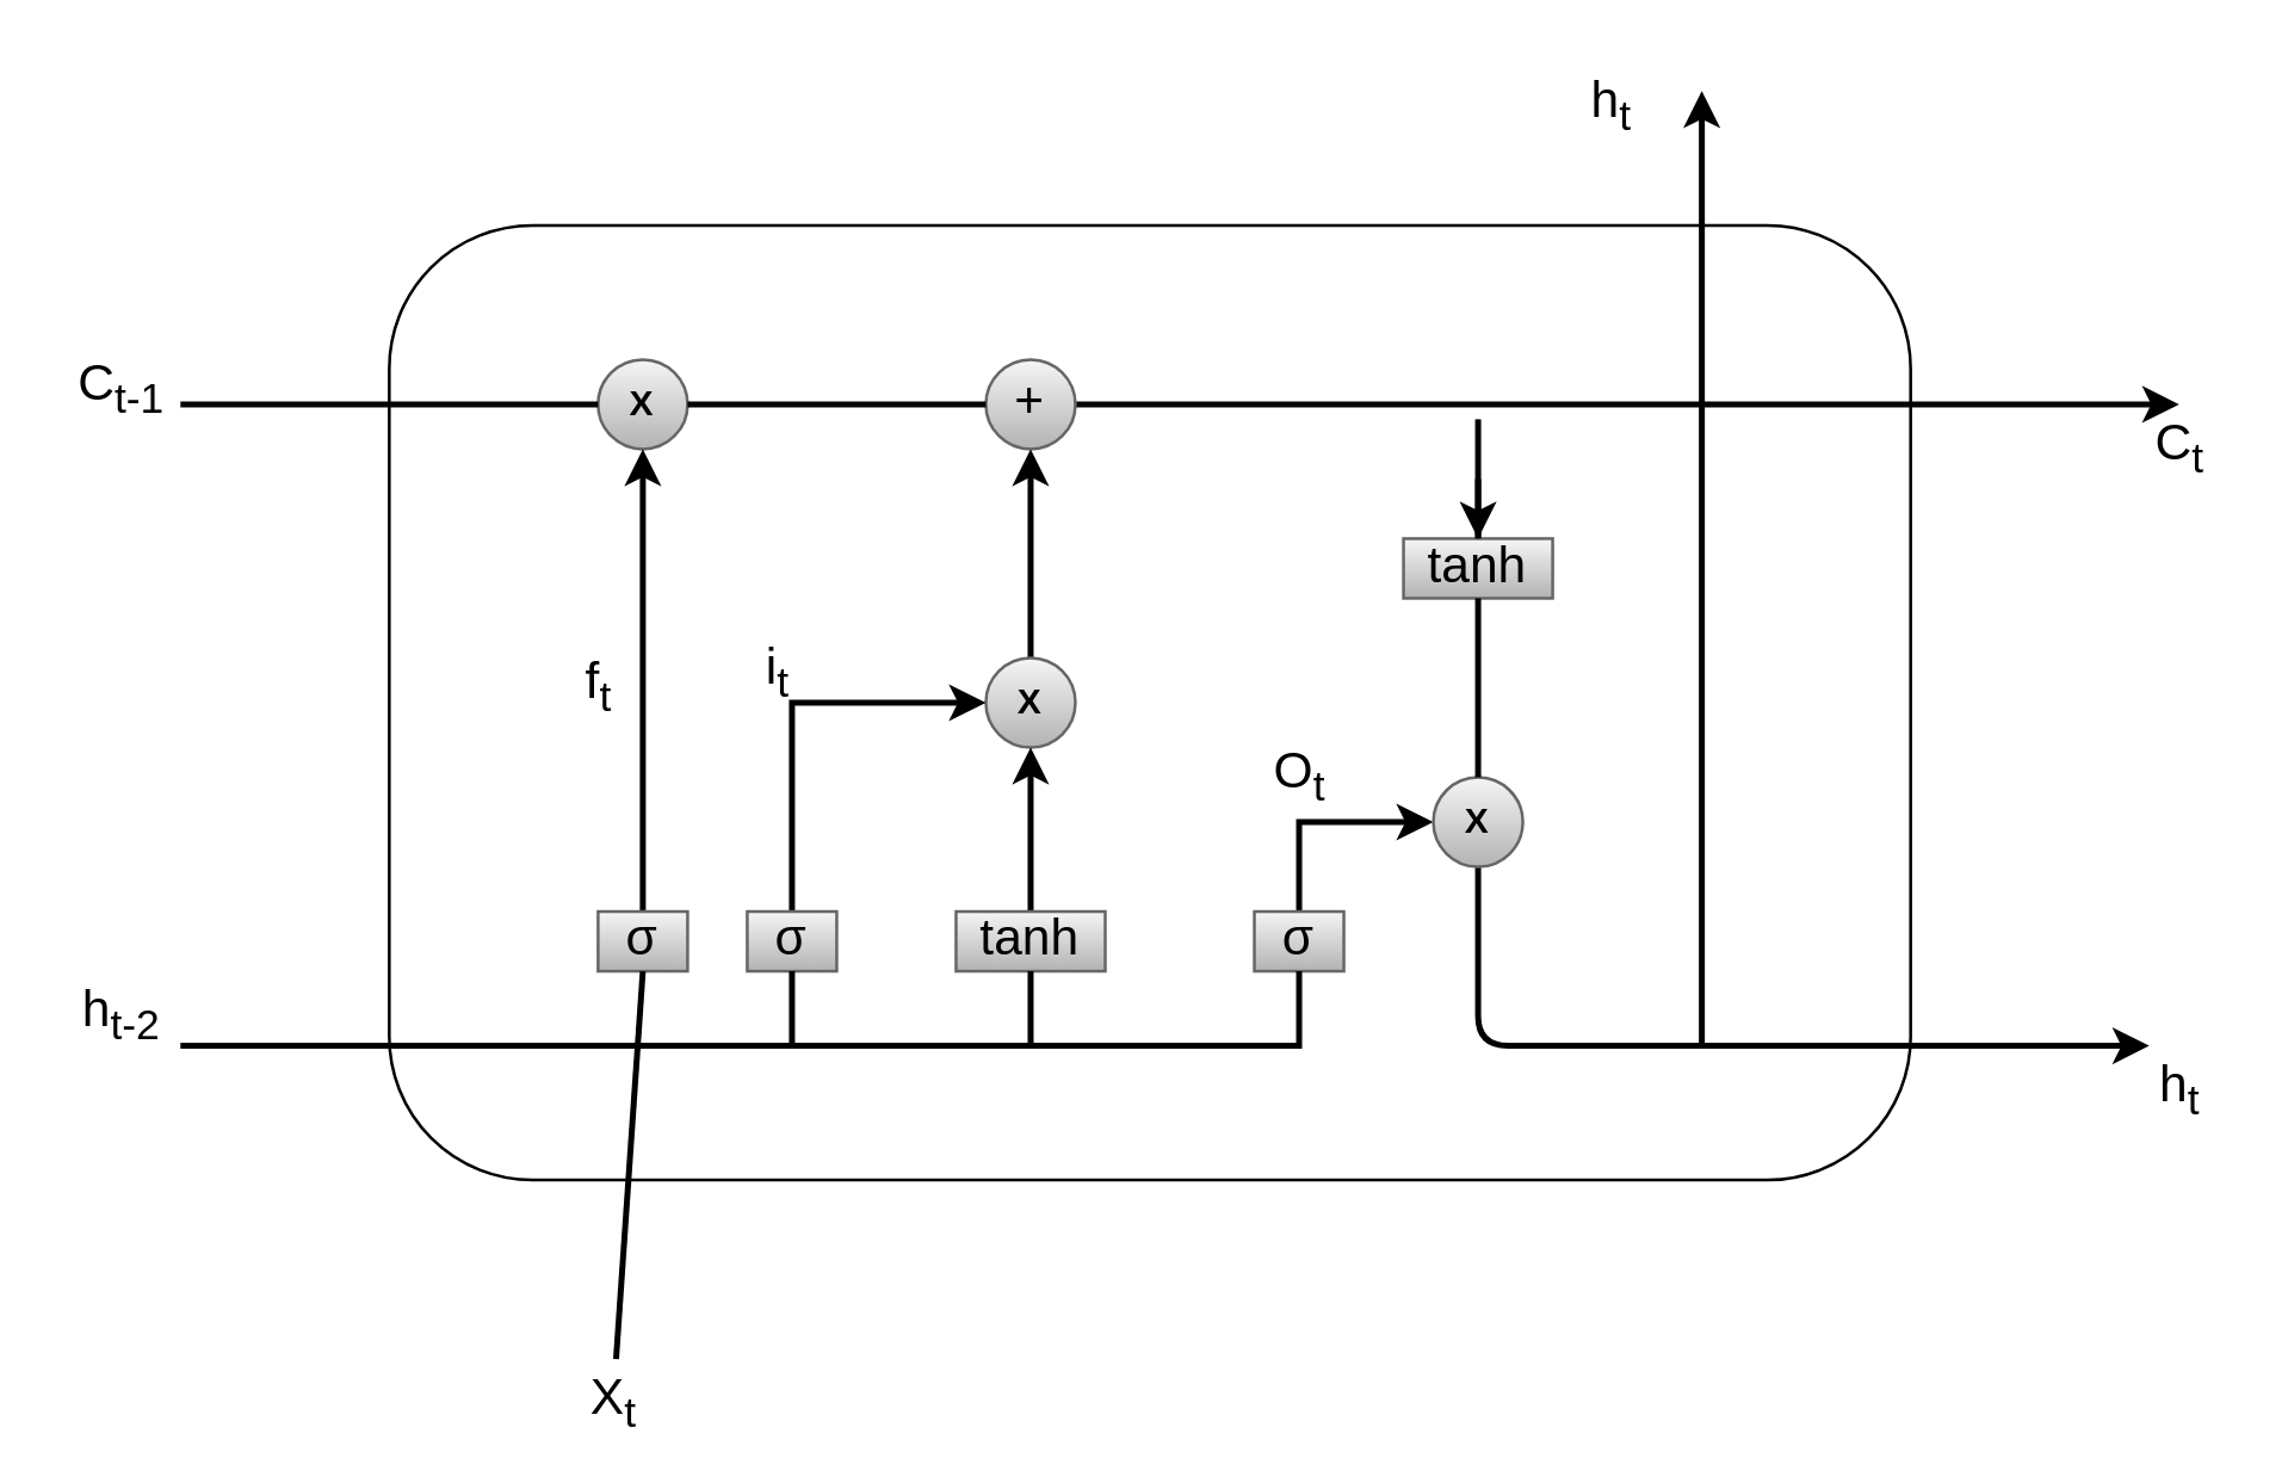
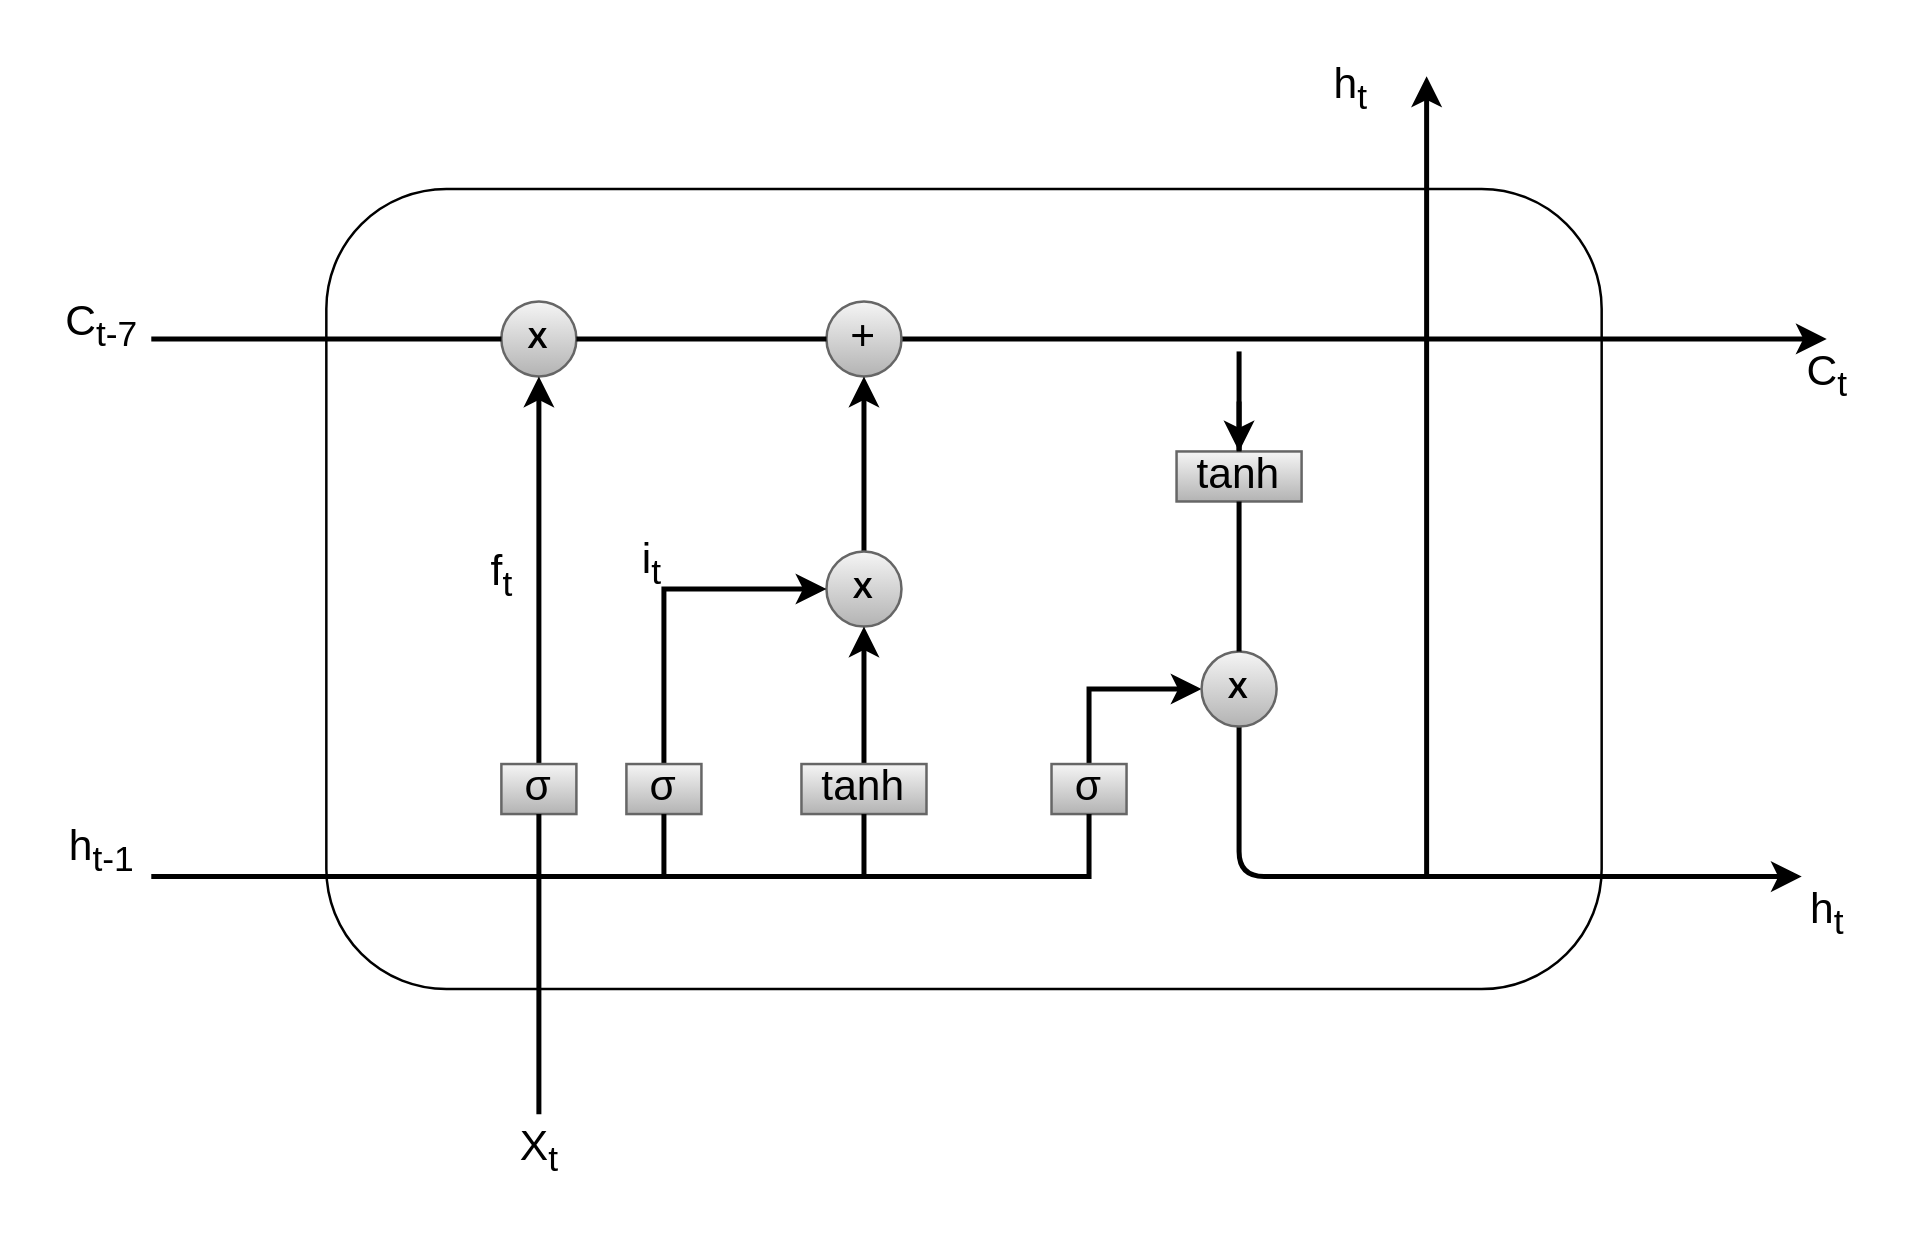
- <mxCell id="35" value="C&lt;sub&gt;t-1&lt;/sub&gt;" style="text;html=1;align=center;verticalAlign=middle;resizable=0;points=[];autosize=1;strokeColor=none;fillColor=none;fontSize=17;" vertex="1" parent="1"><mxGeometry x="20" y="115" width="40" height="30" as="geometry" /></mxCell>
+ <mxCell id="35" value="C&lt;sub&gt;t-7&lt;/sub&gt;" style="text;html=1;align=center;verticalAlign=middle;resizable=0;points=[];autosize=1;strokeColor=none;fillColor=none;fontSize=17;" vertex="1" parent="1"><mxGeometry x="20" y="115" width="40" height="30" as="geometry" /></mxCell>
- <mxCell id="32" value="O&lt;sub&gt;t&lt;/sub&gt;" style="text;html=1;align=center;verticalAlign=middle;resizable=0;points=[];autosize=1;strokeColor=none;fillColor=none;fontSize=17;" vertex="1" parent="1"><mxGeometry x="420" y="245" width="30" height="30" as="geometry" /></mxCell>
- <mxCell id="36" value="h&lt;sub&gt;t-2&lt;/sub&gt;" style="text;html=1;align=center;verticalAlign=middle;resizable=0;points=[];autosize=1;strokeColor=none;fillColor=none;fontSize=17;" vertex="1" parent="1"><mxGeometry x="20" y="325" width="40" height="30" as="geometry" /></mxCell>
+ <mxCell id="36" value="h&lt;sub&gt;t-1&lt;/sub&gt;" style="text;html=1;align=center;verticalAlign=middle;resizable=0;points=[];autosize=1;strokeColor=none;fillColor=none;fontSize=17;" vertex="1" parent="1"><mxGeometry x="20" y="325" width="40" height="30" as="geometry" /></mxCell>
- <mxCell id="37" value="X&lt;sub&gt;t&lt;/sub&gt;" style="text;html=1;align=center;verticalAlign=middle;resizable=0;points=[];autosize=1;strokeColor=none;fillColor=none;fontSize=17;" vertex="1" parent="1"><mxGeometry x="190" y="455" width="30" height="30" as="geometry" /></mxCell>
+ <mxCell id="37" value="X&lt;sub&gt;t&lt;/sub&gt;" style="text;html=1;align=center;verticalAlign=middle;resizable=0;points=[];autosize=1;strokeColor=none;fillColor=none;fontSize=17;" vertex="1" parent="1"><mxGeometry x="200" y="445" width="30" height="30" as="geometry" /></mxCell>
